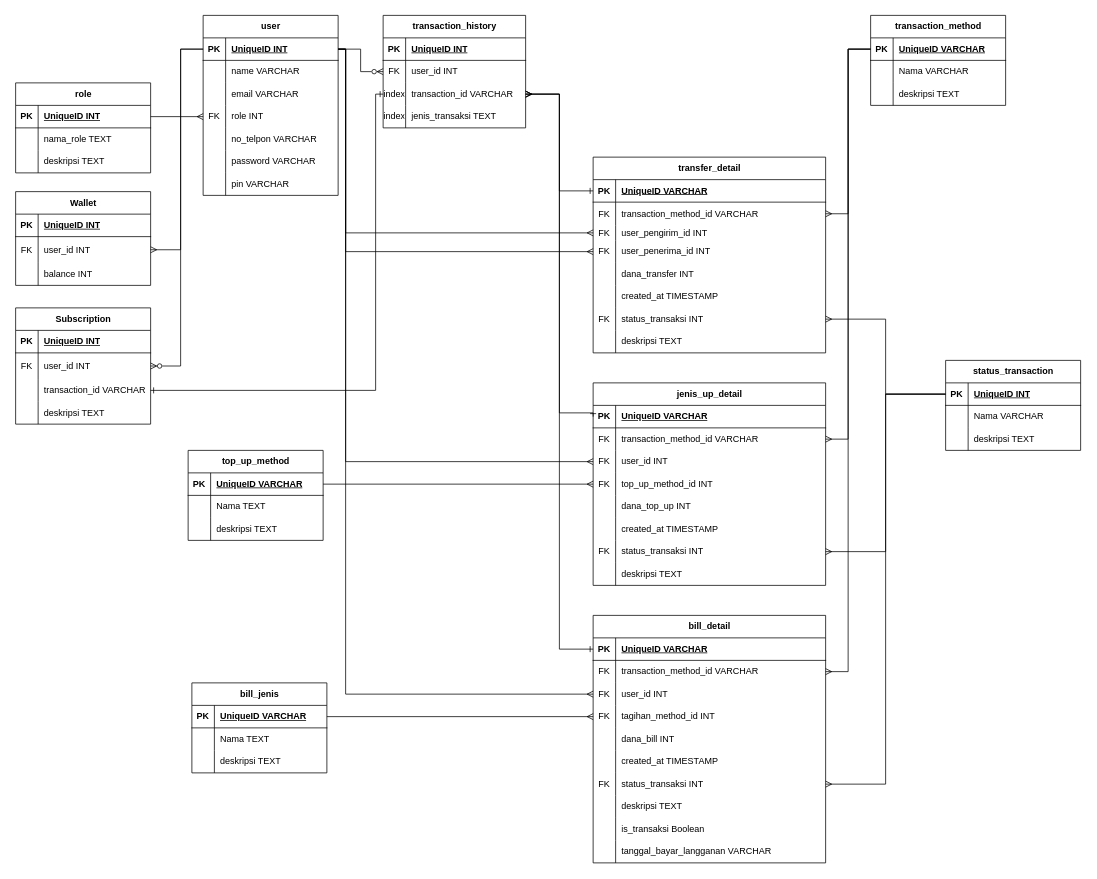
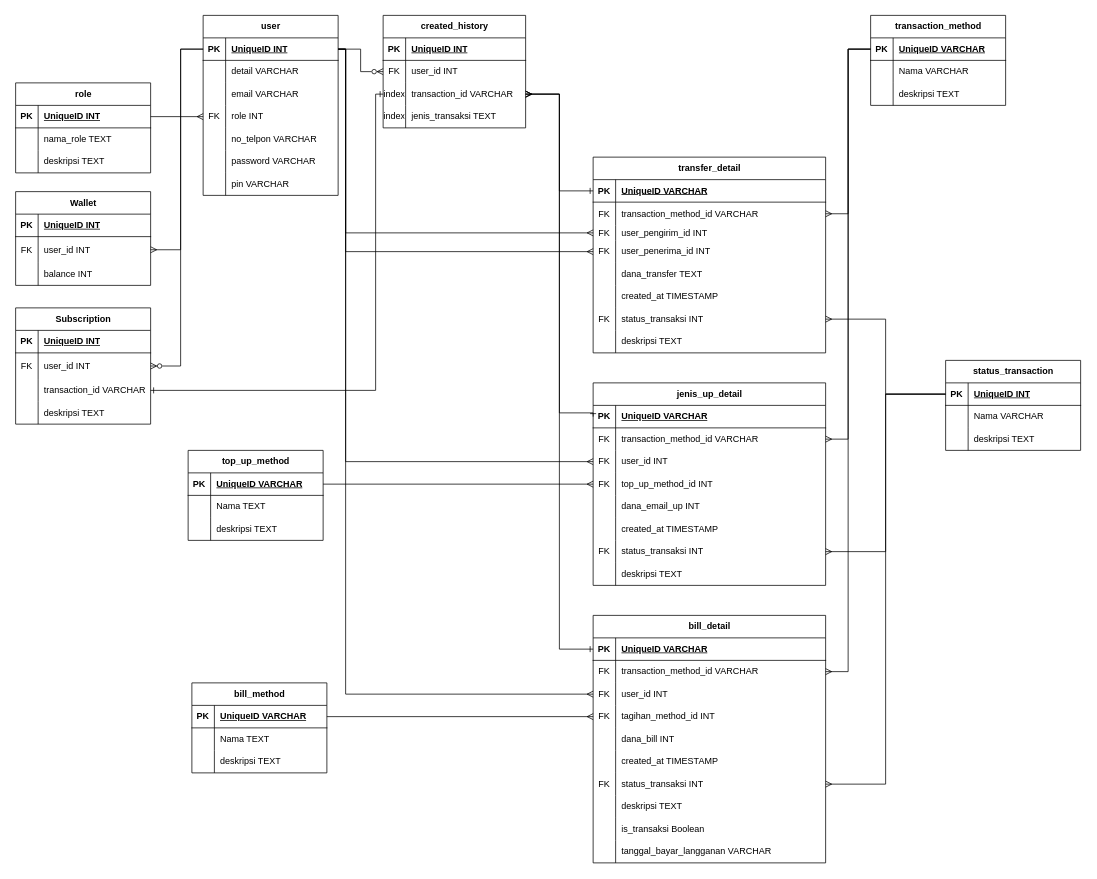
- <mxCell id="34" value="transaction_history" style="shape=table;startSize=30;container=1;collapsible=1;childLayout=tableLayout;fixedRows=1;rowLines=0;fontStyle=1;align=center;resizeLast=1;html=1;" parent="1" vertex="1"><mxGeometry x="510" y="20" width="190" height="150" as="geometry" /></mxCell>
+ <mxCell id="34" value="created_history" style="shape=table;startSize=30;container=1;collapsible=1;childLayout=tableLayout;fixedRows=1;rowLines=0;fontStyle=1;align=center;resizeLast=1;html=1;" parent="1" vertex="1"><mxGeometry x="510" y="20" width="190" height="150" as="geometry" /></mxCell>
- <mxCell id="8" value="name VARCHAR" style="shape=partialRectangle;connectable=0;fillColor=none;top=0;left=0;bottom=0;right=0;align=left;spacingLeft=6;overflow=hidden;whiteSpace=wrap;html=1;" parent="6" vertex="1"><mxGeometry x="30" width="150" height="30" as="geometry"><mxRectangle width="150" height="30" as="alternateBounds" /></mxGeometry></mxCell>
+ <mxCell id="8" value="detail VARCHAR" style="shape=partialRectangle;connectable=0;fillColor=none;top=0;left=0;bottom=0;right=0;align=left;spacingLeft=6;overflow=hidden;whiteSpace=wrap;html=1;" parent="6" vertex="1"><mxGeometry x="30" width="150" height="30" as="geometry"><mxRectangle width="150" height="30" as="alternateBounds" /></mxGeometry></mxCell>
- <mxCell id="74" value="dana_transfer INT" style="shape=partialRectangle;connectable=0;fillColor=none;top=0;left=0;bottom=0;right=0;align=left;spacingLeft=6;overflow=hidden;whiteSpace=wrap;html=1;" parent="72" vertex="1"><mxGeometry x="30" width="280" height="30" as="geometry"><mxRectangle width="280" height="30" as="alternateBounds" /></mxGeometry></mxCell>
+ <mxCell id="74" value="dana_transfer TEXT" style="shape=partialRectangle;connectable=0;fillColor=none;top=0;left=0;bottom=0;right=0;align=left;spacingLeft=6;overflow=hidden;whiteSpace=wrap;html=1;" parent="72" vertex="1"><mxGeometry x="30" width="280" height="30" as="geometry"><mxRectangle width="280" height="30" as="alternateBounds" /></mxGeometry></mxCell>
- <mxCell id="100" value="dana_top_up INT" style="shape=partialRectangle;connectable=0;fillColor=none;top=0;left=0;bottom=0;right=0;align=left;spacingLeft=6;overflow=hidden;whiteSpace=wrap;html=1;" parent="98" vertex="1"><mxGeometry x="30" width="280" height="30" as="geometry"><mxRectangle width="280" height="30" as="alternateBounds" /></mxGeometry></mxCell>
+ <mxCell id="100" value="dana_email_up INT" style="shape=partialRectangle;connectable=0;fillColor=none;top=0;left=0;bottom=0;right=0;align=left;spacingLeft=6;overflow=hidden;whiteSpace=wrap;html=1;" parent="98" vertex="1"><mxGeometry x="30" width="280" height="30" as="geometry"><mxRectangle width="280" height="30" as="alternateBounds" /></mxGeometry></mxCell>
- <mxCell id="172" value="bill_jenis" style="shape=table;startSize=30;container=1;collapsible=1;childLayout=tableLayout;fixedRows=1;rowLines=0;fontStyle=1;align=center;resizeLast=1;html=1;" parent="1" vertex="1"><mxGeometry x="255" y="910" width="180" height="120" as="geometry" /></mxCell>
+ <mxCell id="172" value="bill_method" style="shape=table;startSize=30;container=1;collapsible=1;childLayout=tableLayout;fixedRows=1;rowLines=0;fontStyle=1;align=center;resizeLast=1;html=1;" parent="1" vertex="1"><mxGeometry x="255" y="910" width="180" height="120" as="geometry" /></mxCell>
